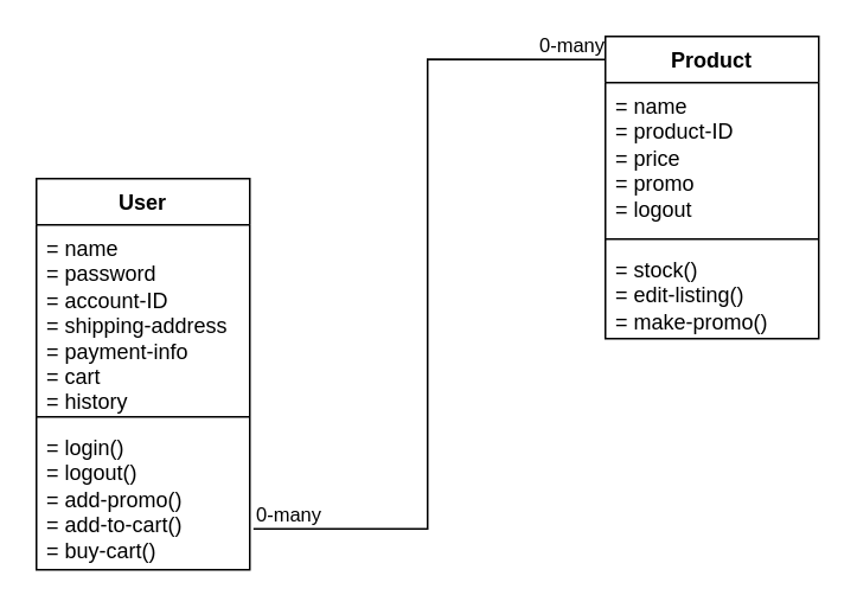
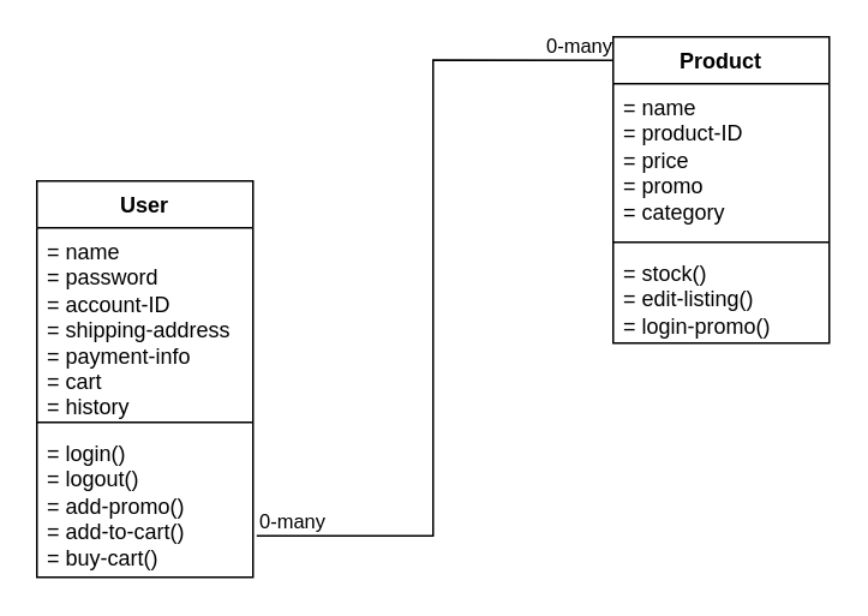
- <mxCell id="7" value="= name&lt;div&gt;= product-ID&lt;/div&gt;&lt;div&gt;= price&lt;/div&gt;&lt;div&gt;= promo&lt;/div&gt;&lt;div&gt;= logout&lt;/div&gt;" style="text;strokeColor=none;fillColor=none;align=left;verticalAlign=top;spacingLeft=4;spacingRight=4;overflow=hidden;rotatable=0;points=[[0,0.5],[1,0.5]];portConstraint=eastwest;whiteSpace=wrap;html=1;" vertex="1" parent="6"><mxGeometry y="26" width="120" height="84" as="geometry" /></mxCell>
+ <mxCell id="7" value="= name&lt;div&gt;= product-ID&lt;/div&gt;&lt;div&gt;= price&lt;/div&gt;&lt;div&gt;= promo&lt;/div&gt;&lt;div&gt;= category&lt;/div&gt;" style="text;strokeColor=none;fillColor=none;align=left;verticalAlign=top;spacingLeft=4;spacingRight=4;overflow=hidden;rotatable=0;points=[[0,0.5],[1,0.5]];portConstraint=eastwest;whiteSpace=wrap;html=1;" vertex="1" parent="6"><mxGeometry y="26" width="120" height="84" as="geometry" /></mxCell>
- <mxCell id="9" value="= stock()&lt;div&gt;= edit-listing()&lt;/div&gt;&lt;div&gt;= make-promo()&lt;/div&gt;" style="text;strokeColor=none;fillColor=none;align=left;verticalAlign=top;spacingLeft=4;spacingRight=4;overflow=hidden;rotatable=0;points=[[0,0.5],[1,0.5]];portConstraint=eastwest;whiteSpace=wrap;html=1;" vertex="1" parent="6"><mxGeometry y="118" width="120" height="52" as="geometry" /></mxCell>
+ <mxCell id="9" value="= stock()&lt;div&gt;= edit-listing()&lt;/div&gt;&lt;div&gt;= login-promo()&lt;/div&gt;" style="text;strokeColor=none;fillColor=none;align=left;verticalAlign=top;spacingLeft=4;spacingRight=4;overflow=hidden;rotatable=0;points=[[0,0.5],[1,0.5]];portConstraint=eastwest;whiteSpace=wrap;html=1;" vertex="1" parent="6"><mxGeometry y="118" width="120" height="52" as="geometry" /></mxCell>
